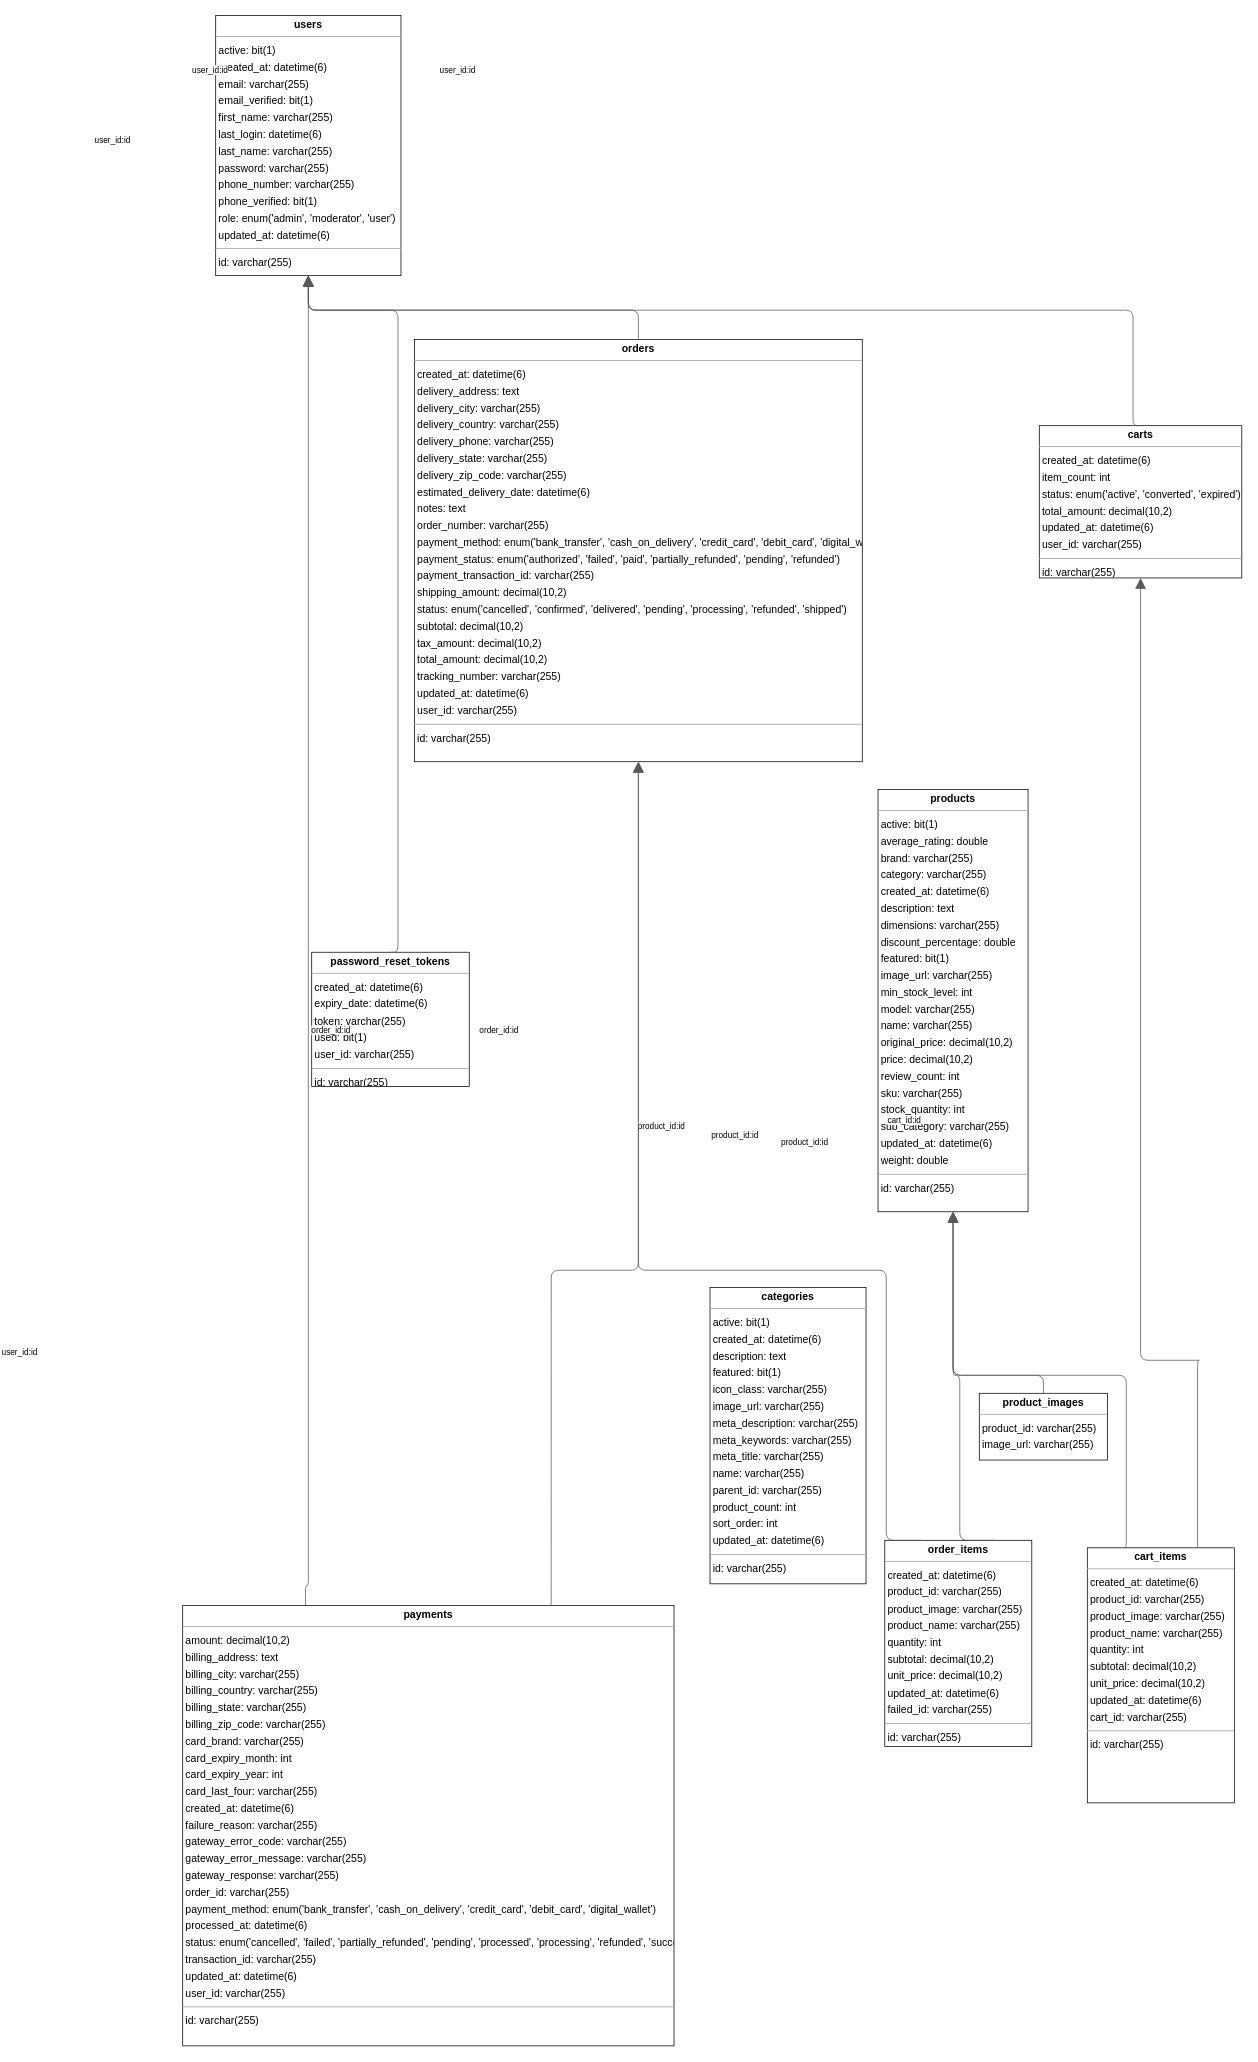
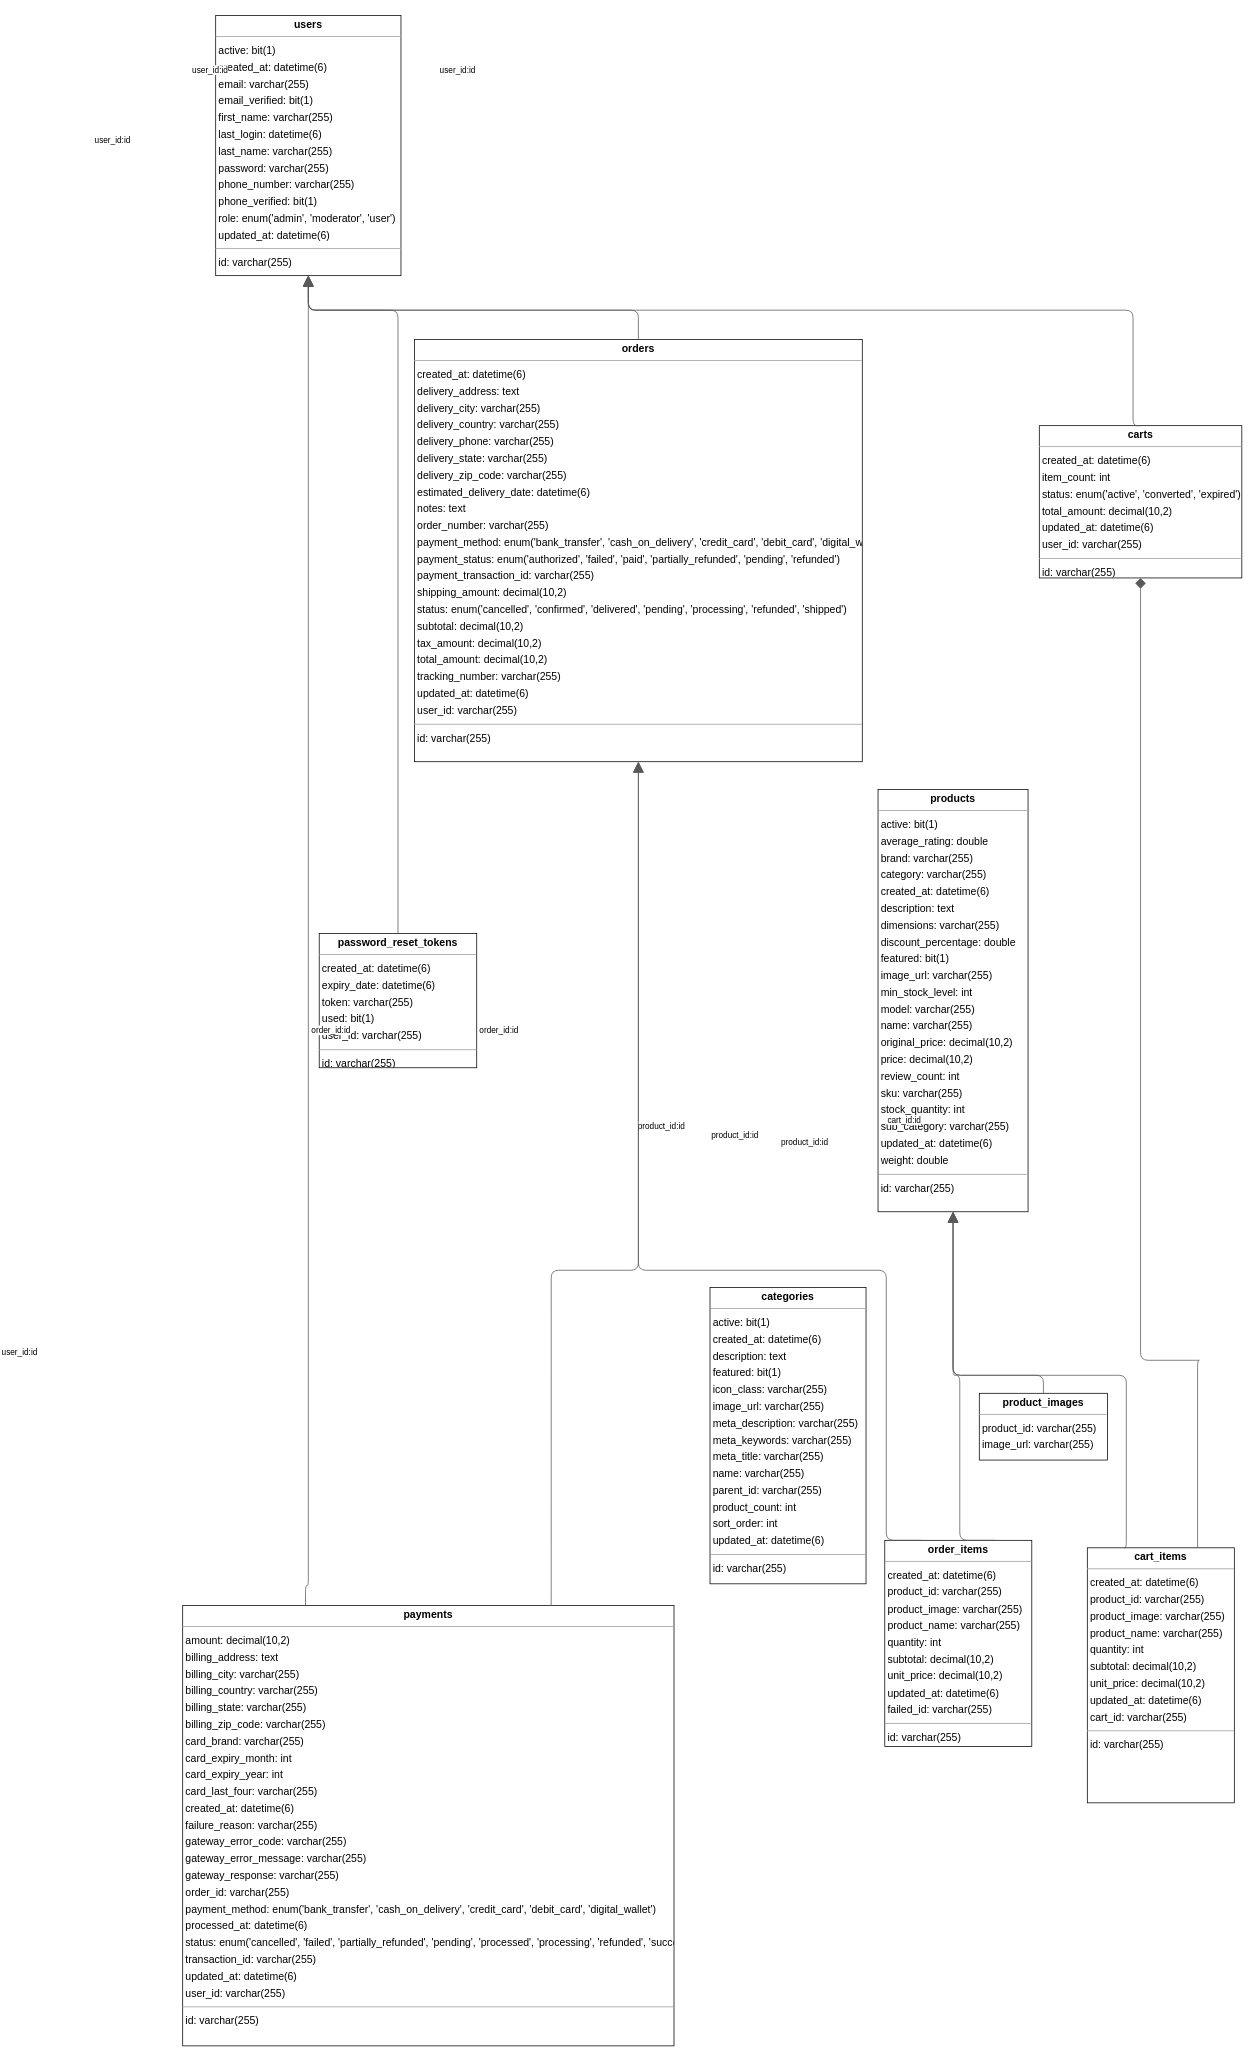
- <mxCell id="12" value="" style="html=1;rounded=1;edgeStyle=orthogonalEdgeStyle;dashed=0;startArrow=none;endArrow=block;endSize=12;strokeColor=#595959;exitX=0.750;exitY=0.000;exitDx=0;exitDy=0;entryX=0.500;entryY=1.000;entryDx=0;entryDy=0;" parent="1" source="2" target="3" edge="1"><mxGeometry width="50" height="50" relative="1" as="geometry"><Array as="points"><mxPoint x="1376" y="1813" /><mxPoint x="1287" y="1813" /></Array></mxGeometry></mxCell>
+ <mxCell id="12" value="" style="html=1;rounded=1;edgeStyle=orthogonalEdgeStyle;dashed=0;startArrow=none;endArrow=diamond;endSize=12;strokeColor=#595959;exitX=0.750;exitY=0.000;exitDx=0;exitDy=0;entryX=0.500;entryY=1.000;entryDx=0;entryDy=0;" parent="1" source="2" target="3" edge="1"><mxGeometry width="50" height="50" relative="1" as="geometry"><Array as="points"><mxPoint x="1376" y="1813" /><mxPoint x="1287" y="1813" /></Array></mxGeometry></mxCell>
- <mxCell id="7" value="&lt;p style=&quot;margin:0px;margin-top:4px;text-align:center;&quot;&gt;&lt;b&gt;password_reset_tokens&lt;/b&gt;&lt;/p&gt;&lt;hr size=&quot;1&quot;/&gt;&lt;p style=&quot;margin:0 0 0 4px;line-height:1.6;&quot;&gt; created_at: datetime(6)&lt;br/&gt; expiry_date: datetime(6)&lt;br/&gt; token: varchar(255)&lt;br/&gt; used: bit(1)&lt;br/&gt; user_id: varchar(255)&lt;/p&gt;&lt;hr size=&quot;1&quot;/&gt;&lt;p style=&quot;margin:0 0 0 4px;line-height:1.6;&quot;&gt; id: varchar(255)&lt;/p&gt;" style="verticalAlign=top;align=left;overflow=fill;fontSize=14;fontFamily=Helvetica;html=1;rounded=0;shadow=0;comic=0;labelBackgroundColor=none;strokeWidth=1;" parent="1" vertex="1"><mxGeometry x="192" y="1269" width="210" height="179" as="geometry" /></mxCell>
+ <mxCell id="7" value="&lt;p style=&quot;margin:0px;margin-top:4px;text-align:center;&quot;&gt;&lt;b&gt;password_reset_tokens&lt;/b&gt;&lt;/p&gt;&lt;hr size=&quot;1&quot;/&gt;&lt;p style=&quot;margin:0 0 0 4px;line-height:1.6;&quot;&gt; created_at: datetime(6)&lt;br/&gt; expiry_date: datetime(6)&lt;br/&gt; token: varchar(255)&lt;br/&gt; used: bit(1)&lt;br/&gt; user_id: varchar(255)&lt;/p&gt;&lt;hr size=&quot;1&quot;/&gt;&lt;p style=&quot;margin:0 0 0 4px;line-height:1.6;&quot;&gt; id: varchar(255)&lt;/p&gt;" style="verticalAlign=top;align=left;overflow=fill;fontSize=14;fontFamily=Helvetica;html=1;rounded=0;shadow=0;comic=0;labelBackgroundColor=none;strokeWidth=1;" parent="1" vertex="1"><mxGeometry x="202" y="1244" width="210" height="179" as="geometry" /></mxCell>
